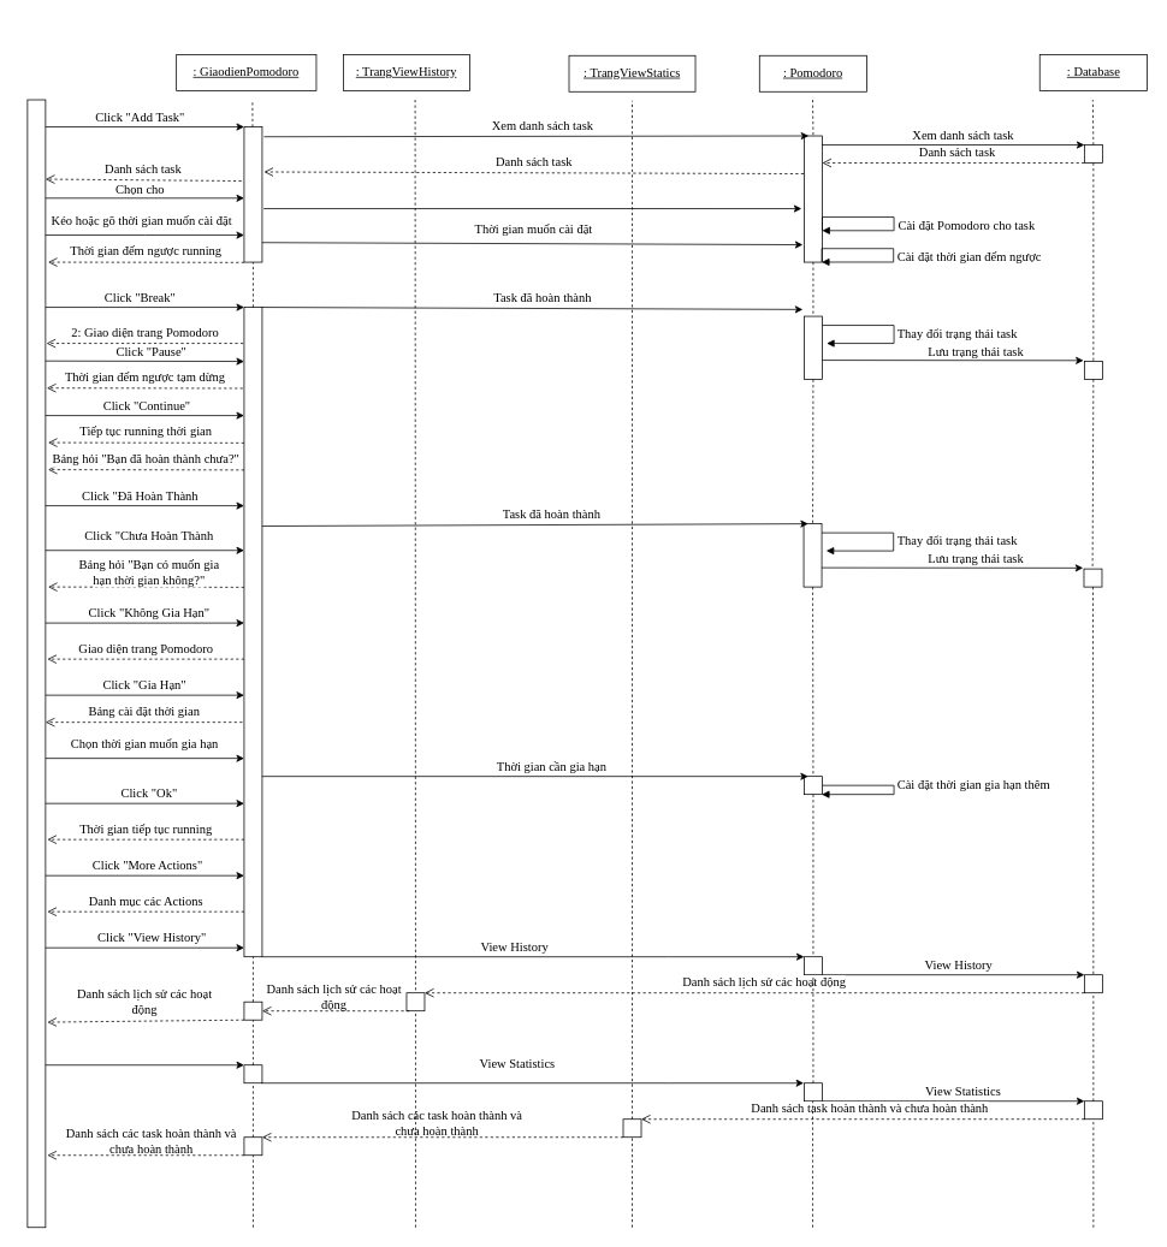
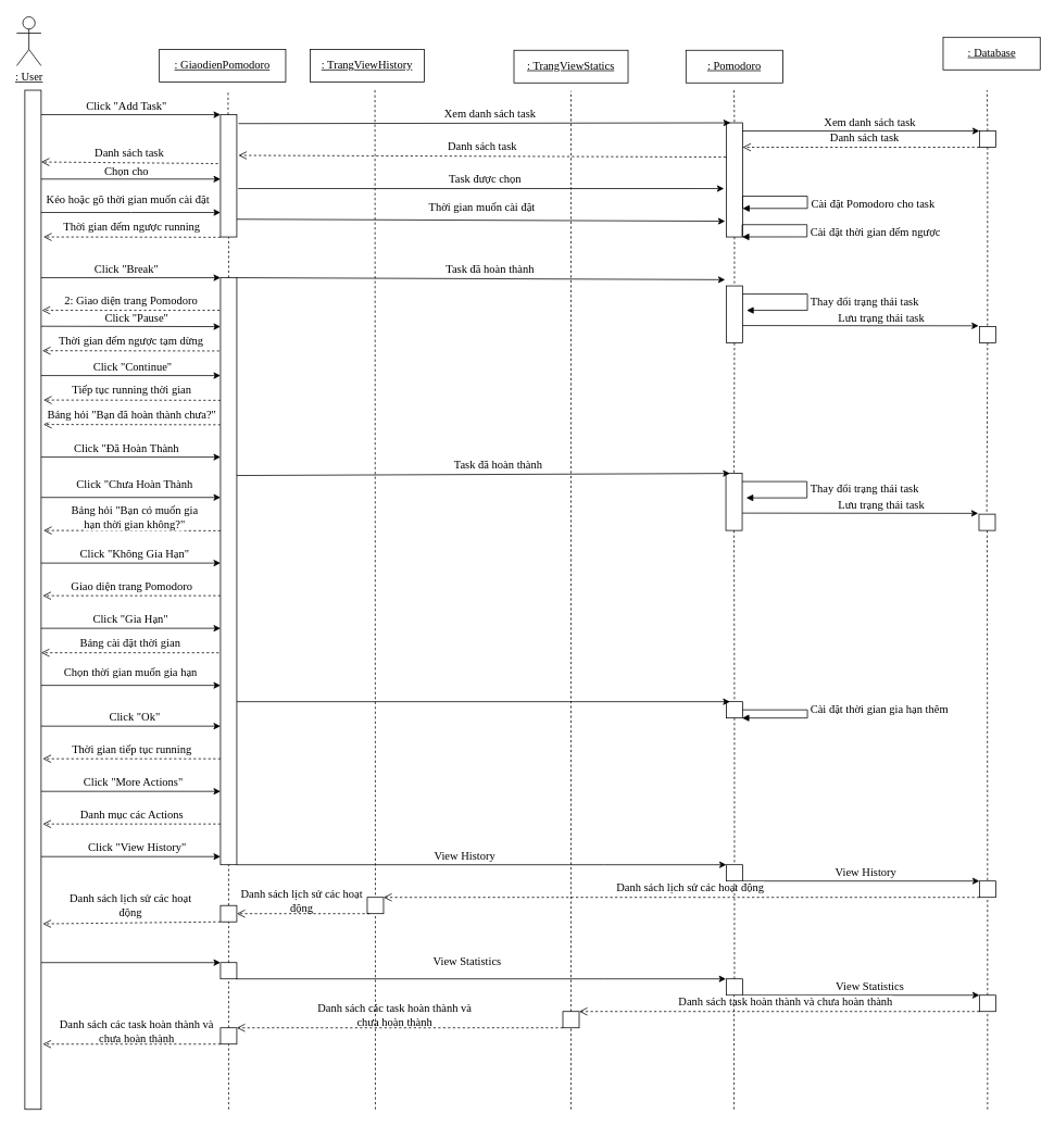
+ <mxCell id="3" value="&lt;span style=&quot;font-size: 14px;&quot;&gt;&lt;u style=&quot;font-size: 14px;&quot;&gt;&lt;font style=&quot;vertical-align: inherit; font-size: 14px;&quot;&gt;&lt;font style=&quot;vertical-align: inherit; font-size: 14px;&quot;&gt;: User&lt;/font&gt;&lt;/font&gt;&lt;/u&gt;&lt;/span&gt;" style="shape=umlActor;verticalLabelPosition=bottom;verticalAlign=top;html=1;fontFamily=Verdana;fontSize=14;" parent="1" vertex="1"><mxGeometry x="20" width="30" height="60" as="geometry" y="20" /></mxCell>
- <mxCell id="58" value="&lt;span style=&quot;font-size: 14px;&quot;&gt;&lt;u style=&quot;font-size: 14px;&quot;&gt;: Database&lt;/u&gt;&lt;/span&gt;" style="rounded=0;whiteSpace=wrap;html=1;fillColor=none;fontFamily=Verdana;fontSize=14;" parent="1" vertex="1"><mxGeometry x="1151.5" y="60" width="119" height="40" as="geometry" /></mxCell>
+ <mxCell id="58" value="&lt;span style=&quot;font-size: 14px;&quot;&gt;&lt;u style=&quot;font-size: 14px;&quot;&gt;: Database&lt;/u&gt;&lt;/span&gt;" style="rounded=0;whiteSpace=wrap;html=1;fillColor=none;fontFamily=Verdana;fontSize=14;" parent="1" vertex="1"><mxGeometry x="1156.5" y="45" width="119" height="40" as="geometry" /></mxCell>
+ <mxCell id="67" value="Task được chọn" style="text;html=1;strokeColor=none;fillColor=none;align=center;verticalAlign=middle;whiteSpace=wrap;rounded=0;fontFamily=Verdana;fontSize=14;" parent="1" vertex="1"><mxGeometry x="530" y="210" width="130" height="20" as="geometry" /></mxCell>
- <mxCell id="96" value="Thời gian cần gia hạn" style="text;html=1;strokeColor=none;fillColor=none;align=center;verticalAlign=middle;whiteSpace=wrap;rounded=0;fontFamily=Verdana;fontSize=14;" parent="1" vertex="1"><mxGeometry x="520" y="840" width="181.5" height="20" as="geometry" /></mxCell>
